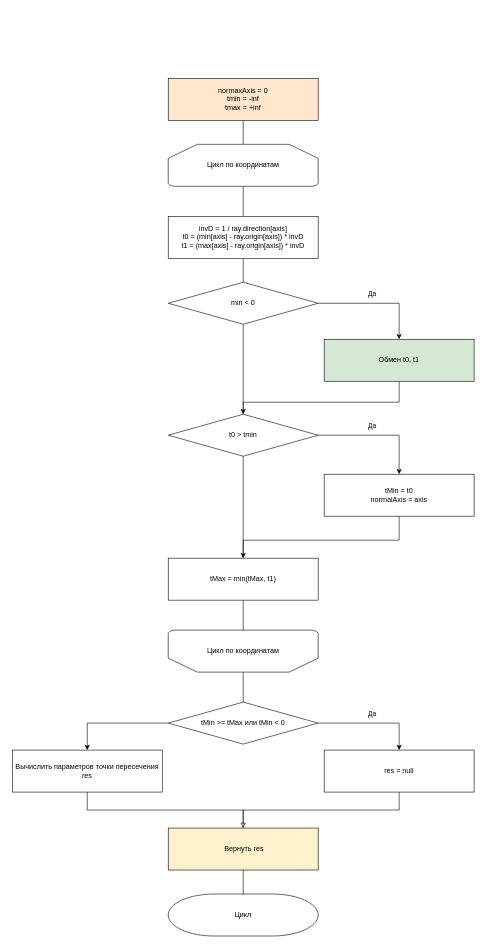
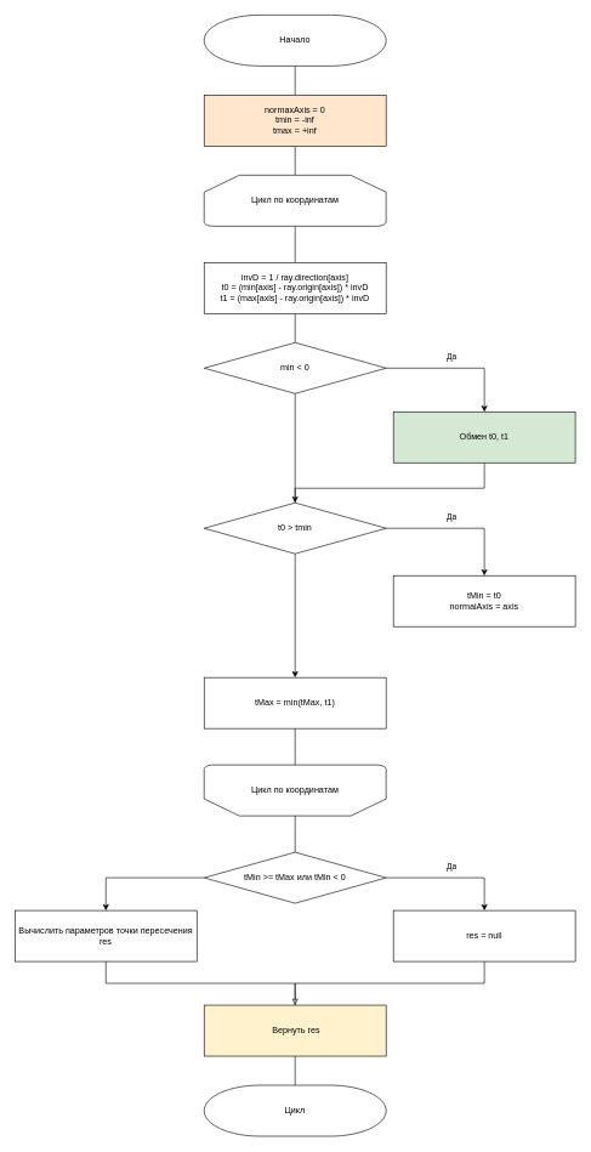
+ <mxCell id="3" value="Начало" style="strokeWidth=1;html=1;shape=mxgraph.flowchart.terminator;whiteSpace=wrap;" vertex="1" parent="1"><mxGeometry x="280" y="20" width="250" height="70" as="geometry" /></mxCell>
+ <mxCell id="2" style="edgeStyle=none;rounded=0;html=1;exitX=0.5;exitY=1;exitDx=0;exitDy=0;exitPerimeter=0;entryX=0.5;entryY=0;entryDx=0;entryDy=0;endArrow=none;endFill=0;" edge="1" parent="1" source="3" target="5"><mxGeometry relative="1" as="geometry" /></mxCell>
- <mxCell id="18" style="edgeStyle=none;rounded=0;html=1;exitX=0.5;exitY=1;exitDx=0;exitDy=0;entryX=0.5;entryY=0;entryDx=0;entryDy=0;endArrow=none;endFill=0;" edge="1" parent="1" source="19" target="21"><mxGeometry relative="1" as="geometry"><Array as="points"><mxPoint x="665" y="900" /><mxPoint x="405" y="900" /></Array></mxGeometry></mxCell>
